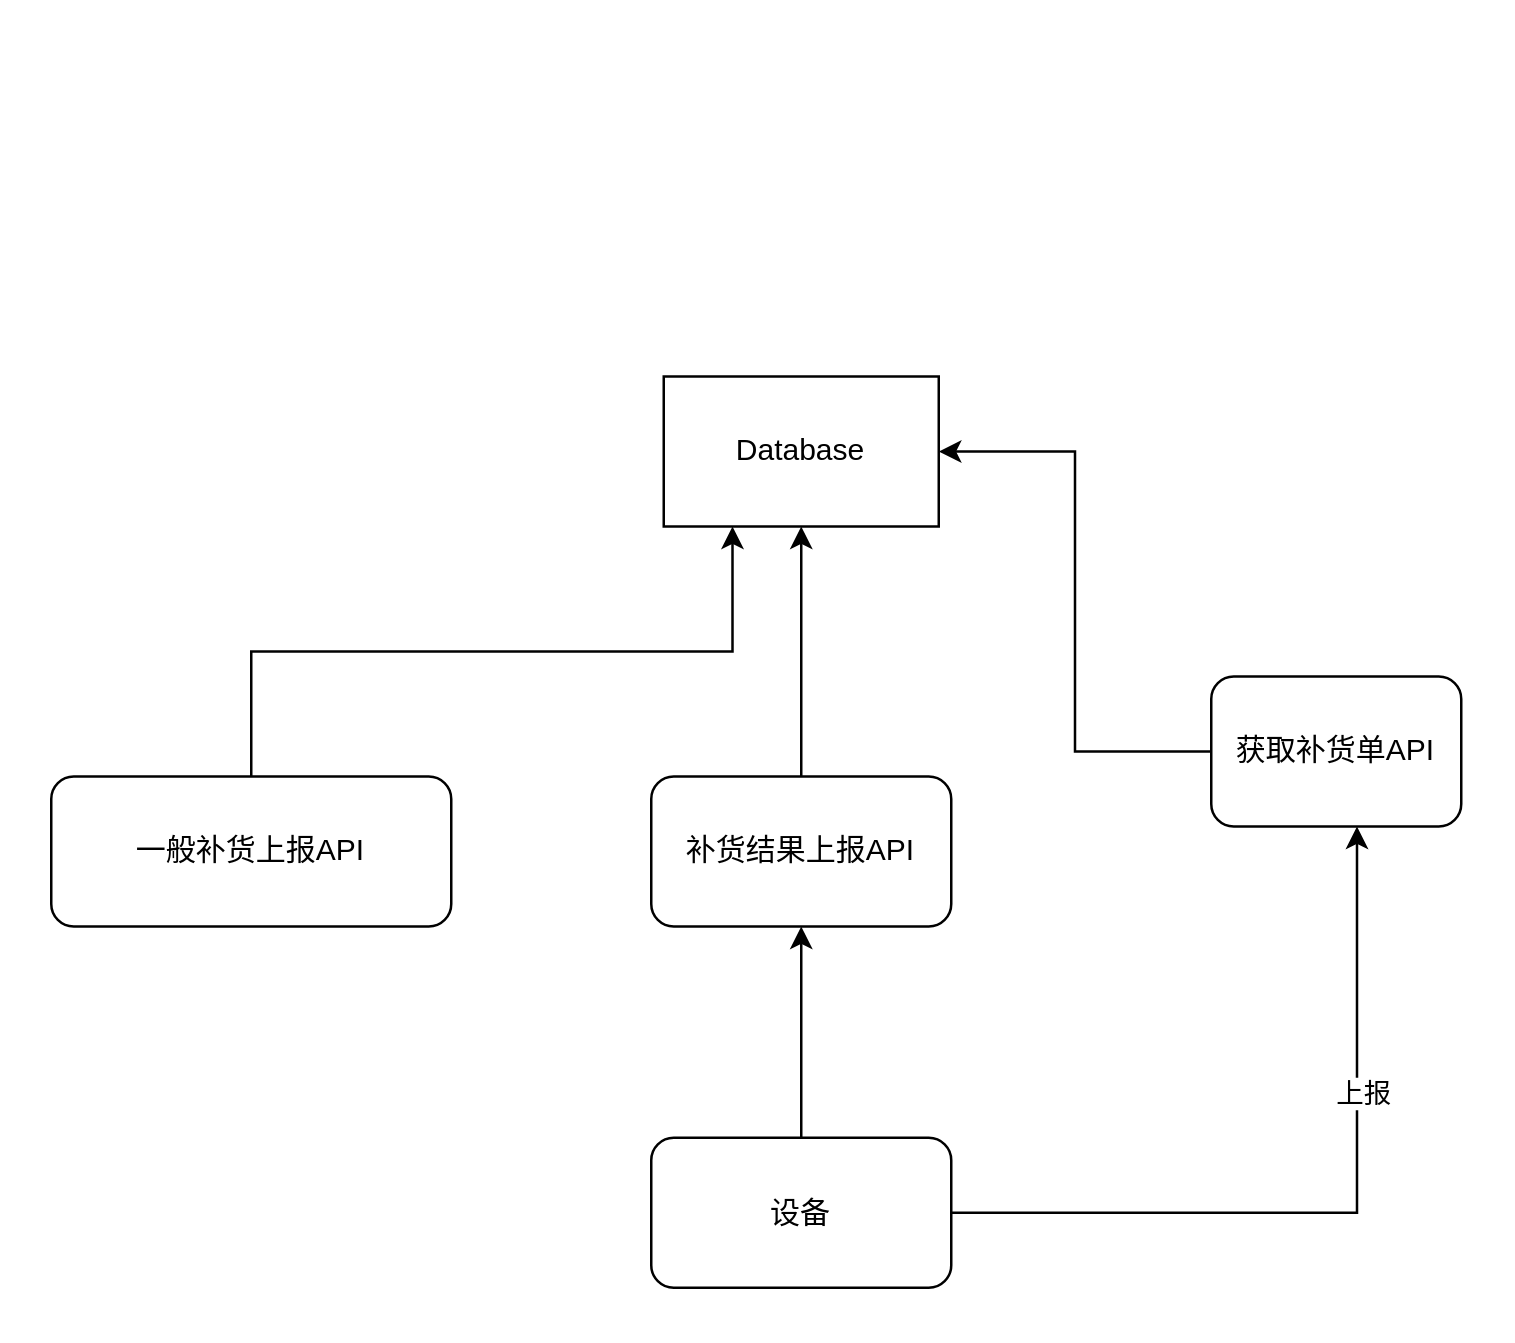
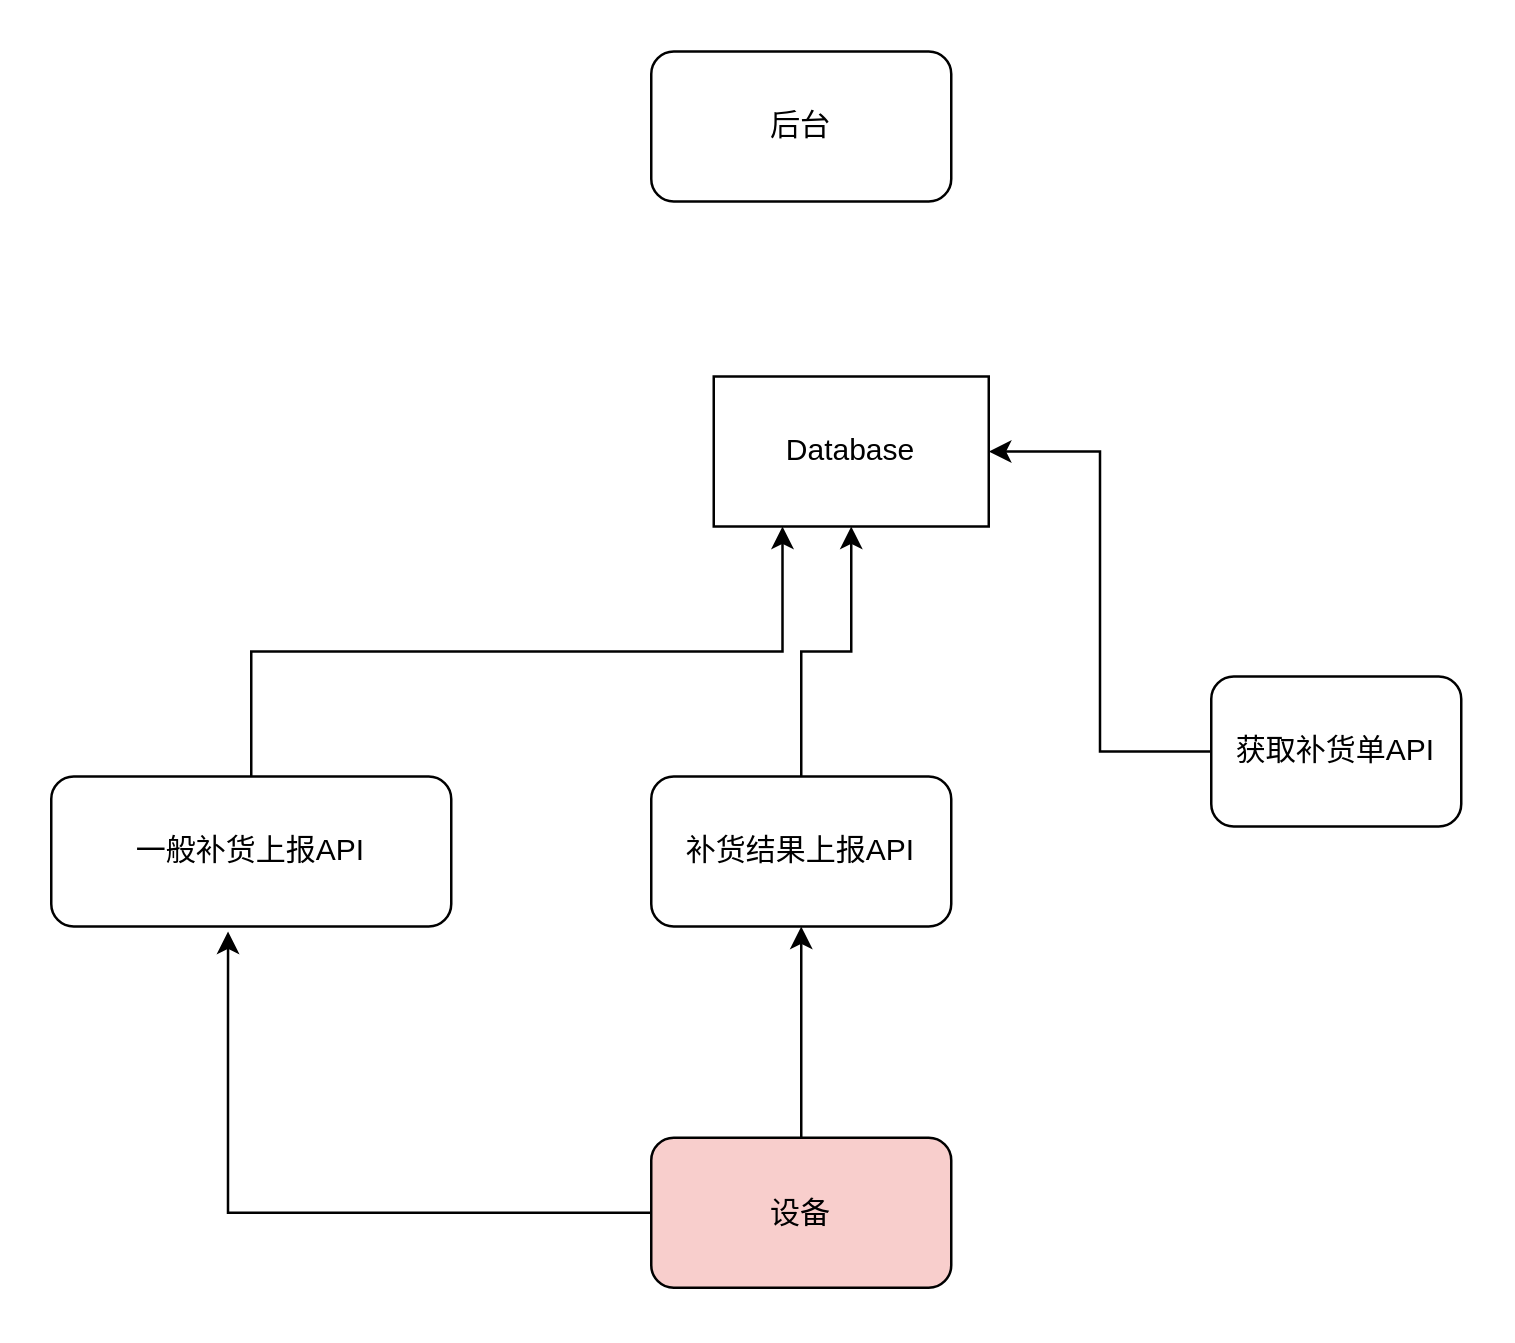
+ <mxCell id="2" value="后台" style="rounded=1;whiteSpace=wrap;html=1;" parent="1" vertex="1"><mxGeometry x="260" y="20" width="120" height="60" as="geometry" /></mxCell>
- <mxCell id="3" value="Database" style="rounded=0;whiteSpace=wrap;html=1;" parent="1" vertex="1"><mxGeometry x="265" y="150" width="110" height="60" as="geometry" /></mxCell>
+ <mxCell id="3" value="Database" style="rounded=0;whiteSpace=wrap;html=1;" parent="1" vertex="1"><mxGeometry x="285" y="150" width="110" height="60" as="geometry" /></mxCell>
+ <mxCell id="6" style="edgeStyle=orthogonalEdgeStyle;rounded=0;orthogonalLoop=1;jettySize=auto;html=1;entryX=0.442;entryY=1.033;entryDx=0;entryDy=0;entryPerimeter=0;" parent="1" source="7" target="14" edge="1"><mxGeometry relative="1" as="geometry" /></mxCell>
- <mxCell id="7" value="设备" style="rounded=1;whiteSpace=wrap;html=1;" parent="1" vertex="1"><mxGeometry x="260" y="454.5" width="120" height="60" as="geometry" /></mxCell>
+ <mxCell id="7" value="设备" style="rounded=1;whiteSpace=wrap;html=1;fillColor=#f8cecc;" parent="1" vertex="1"><mxGeometry x="260" y="454.5" width="120" height="60" as="geometry" /></mxCell>
- <mxCell id="4" style="edgeStyle=orthogonalEdgeStyle;rounded=0;orthogonalLoop=1;jettySize=auto;html=1;exitX=1;exitY=0.5;exitDx=0;exitDy=0;entryX=0.583;entryY=1;entryDx=0;entryDy=0;entryPerimeter=0;" parent="1" source="7" target="12" edge="1"><mxGeometry relative="1" as="geometry" /></mxCell>
- <mxCell id="5" value="上报" style="edgeLabel;html=1;align=center;verticalAlign=middle;resizable=0;points=[];" parent="4" vertex="1" connectable="0"><mxGeometry x="0.324" y="-2" relative="1" as="geometry"><mxPoint as="offset" /></mxGeometry></mxCell>
